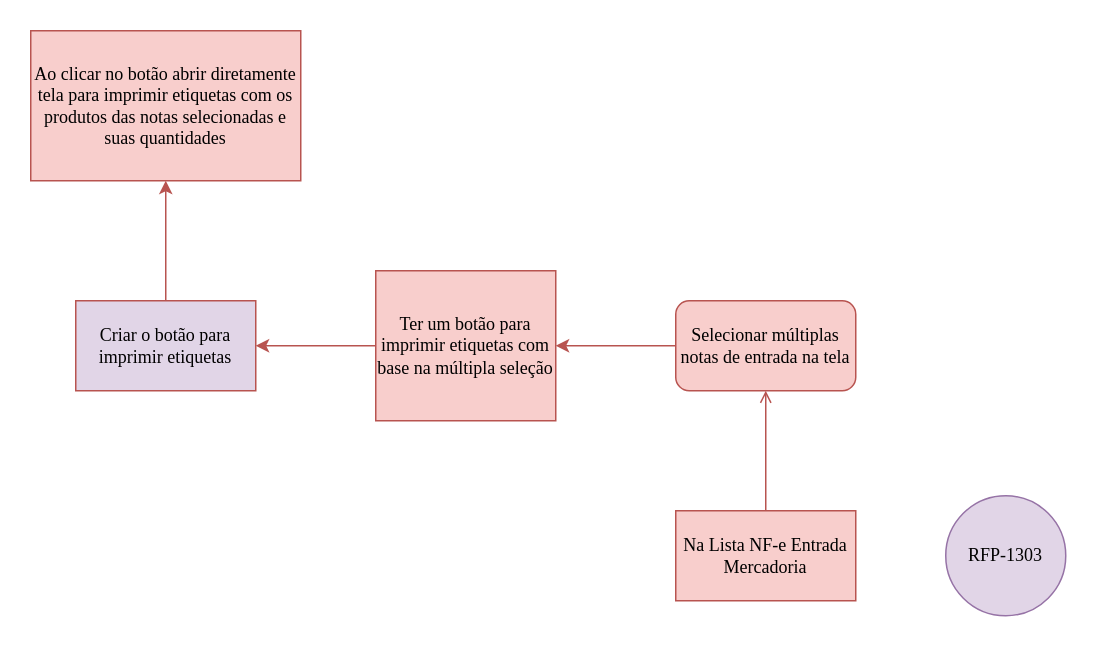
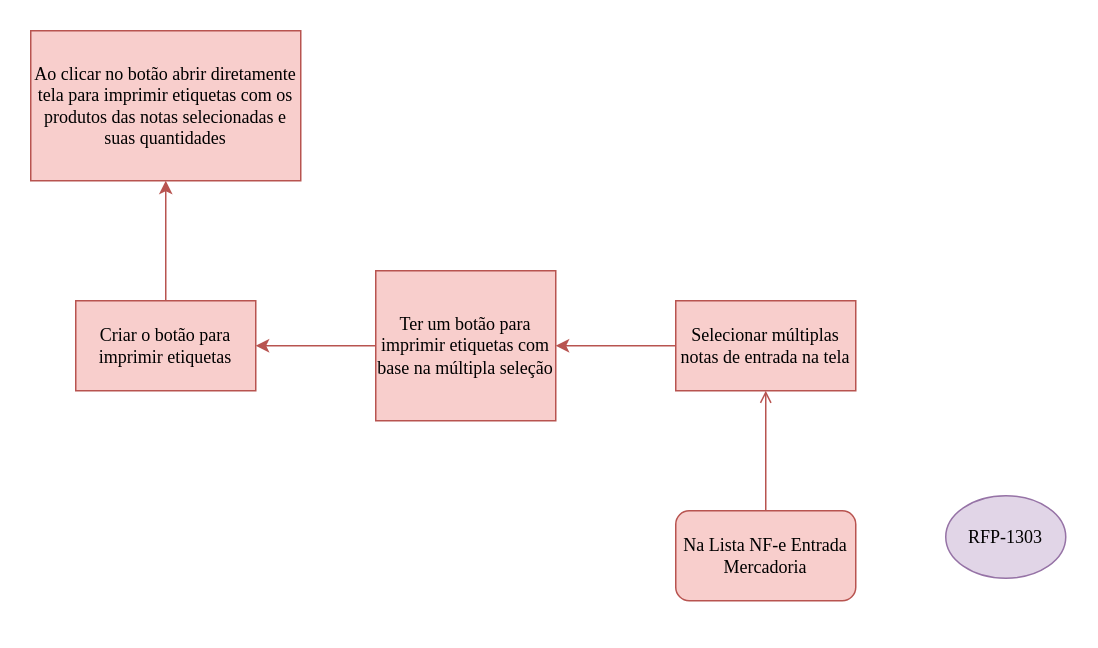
- <mxCell id="10" value="Criar o botão para imprimir etiquetas" style="whiteSpace=wrap;html=1;fillColor=#e1d5e7;strokeColor=#b85450;fontFamily=Lucida Console;" vertex="1" parent="1"><mxGeometry x="50" y="200" width="120" height="60" as="geometry" /></mxCell>
+ <mxCell id="10" value="Criar o botão para imprimir etiquetas" style="whiteSpace=wrap;html=1;fillColor=#f8cecc;strokeColor=#b85450;fontFamily=Lucida Console;" vertex="1" parent="1"><mxGeometry x="50" y="200" width="120" height="60" as="geometry" /></mxCell>
- <mxCell id="6" value="Selecionar múltiplas notas de entrada na tela" style="whiteSpace=wrap;html=1;fontFamily=Lucida Console;fillColor=#f8cecc;strokeColor=#b85450;rounded=1;" vertex="1" parent="1"><mxGeometry x="450" y="200" width="120" height="60" as="geometry" /></mxCell>
+ <mxCell id="6" value="Selecionar múltiplas notas de entrada na tela" style="whiteSpace=wrap;html=1;fontFamily=Lucida Console;fillColor=#f8cecc;strokeColor=#b85450;" vertex="1" parent="1"><mxGeometry x="450" y="200" width="120" height="60" as="geometry" /></mxCell>
- <mxCell id="4" value="Na Lista NF-e Entrada Mercadoria" style="whiteSpace=wrap;html=1;fontFamily=Lucida Console;fillColor=#f8cecc;strokeColor=#b85450;" vertex="1" parent="1"><mxGeometry x="450" y="340" width="120" height="60" as="geometry" /></mxCell>
+ <mxCell id="4" value="Na Lista NF-e Entrada Mercadoria" style="whiteSpace=wrap;html=1;fontFamily=Lucida Console;fillColor=#f8cecc;strokeColor=#b85450;rounded=1;" vertex="1" parent="1"><mxGeometry x="450" y="340" width="120" height="60" as="geometry" /></mxCell>
- <mxCell id="2" value="RFP-1303" style="ellipse;whiteSpace=wrap;html=1;aspect=fixed;fontFamily=Lucida Console;fillColor=#e1d5e7;strokeColor=#9673a6;" vertex="1" parent="1"><mxGeometry x="630" y="330" width="80" height="80" as="geometry" /></mxCell>
+ <mxCell id="2" value="RFP-1303" style="ellipse;whiteSpace=wrap;html=1;aspect=fixed;fontFamily=Lucida Console;fillColor=#e1d5e7;strokeColor=#9673a6;" vertex="1" parent="1"><mxGeometry x="630" y="330" width="80" height="55" as="geometry" /></mxCell>
